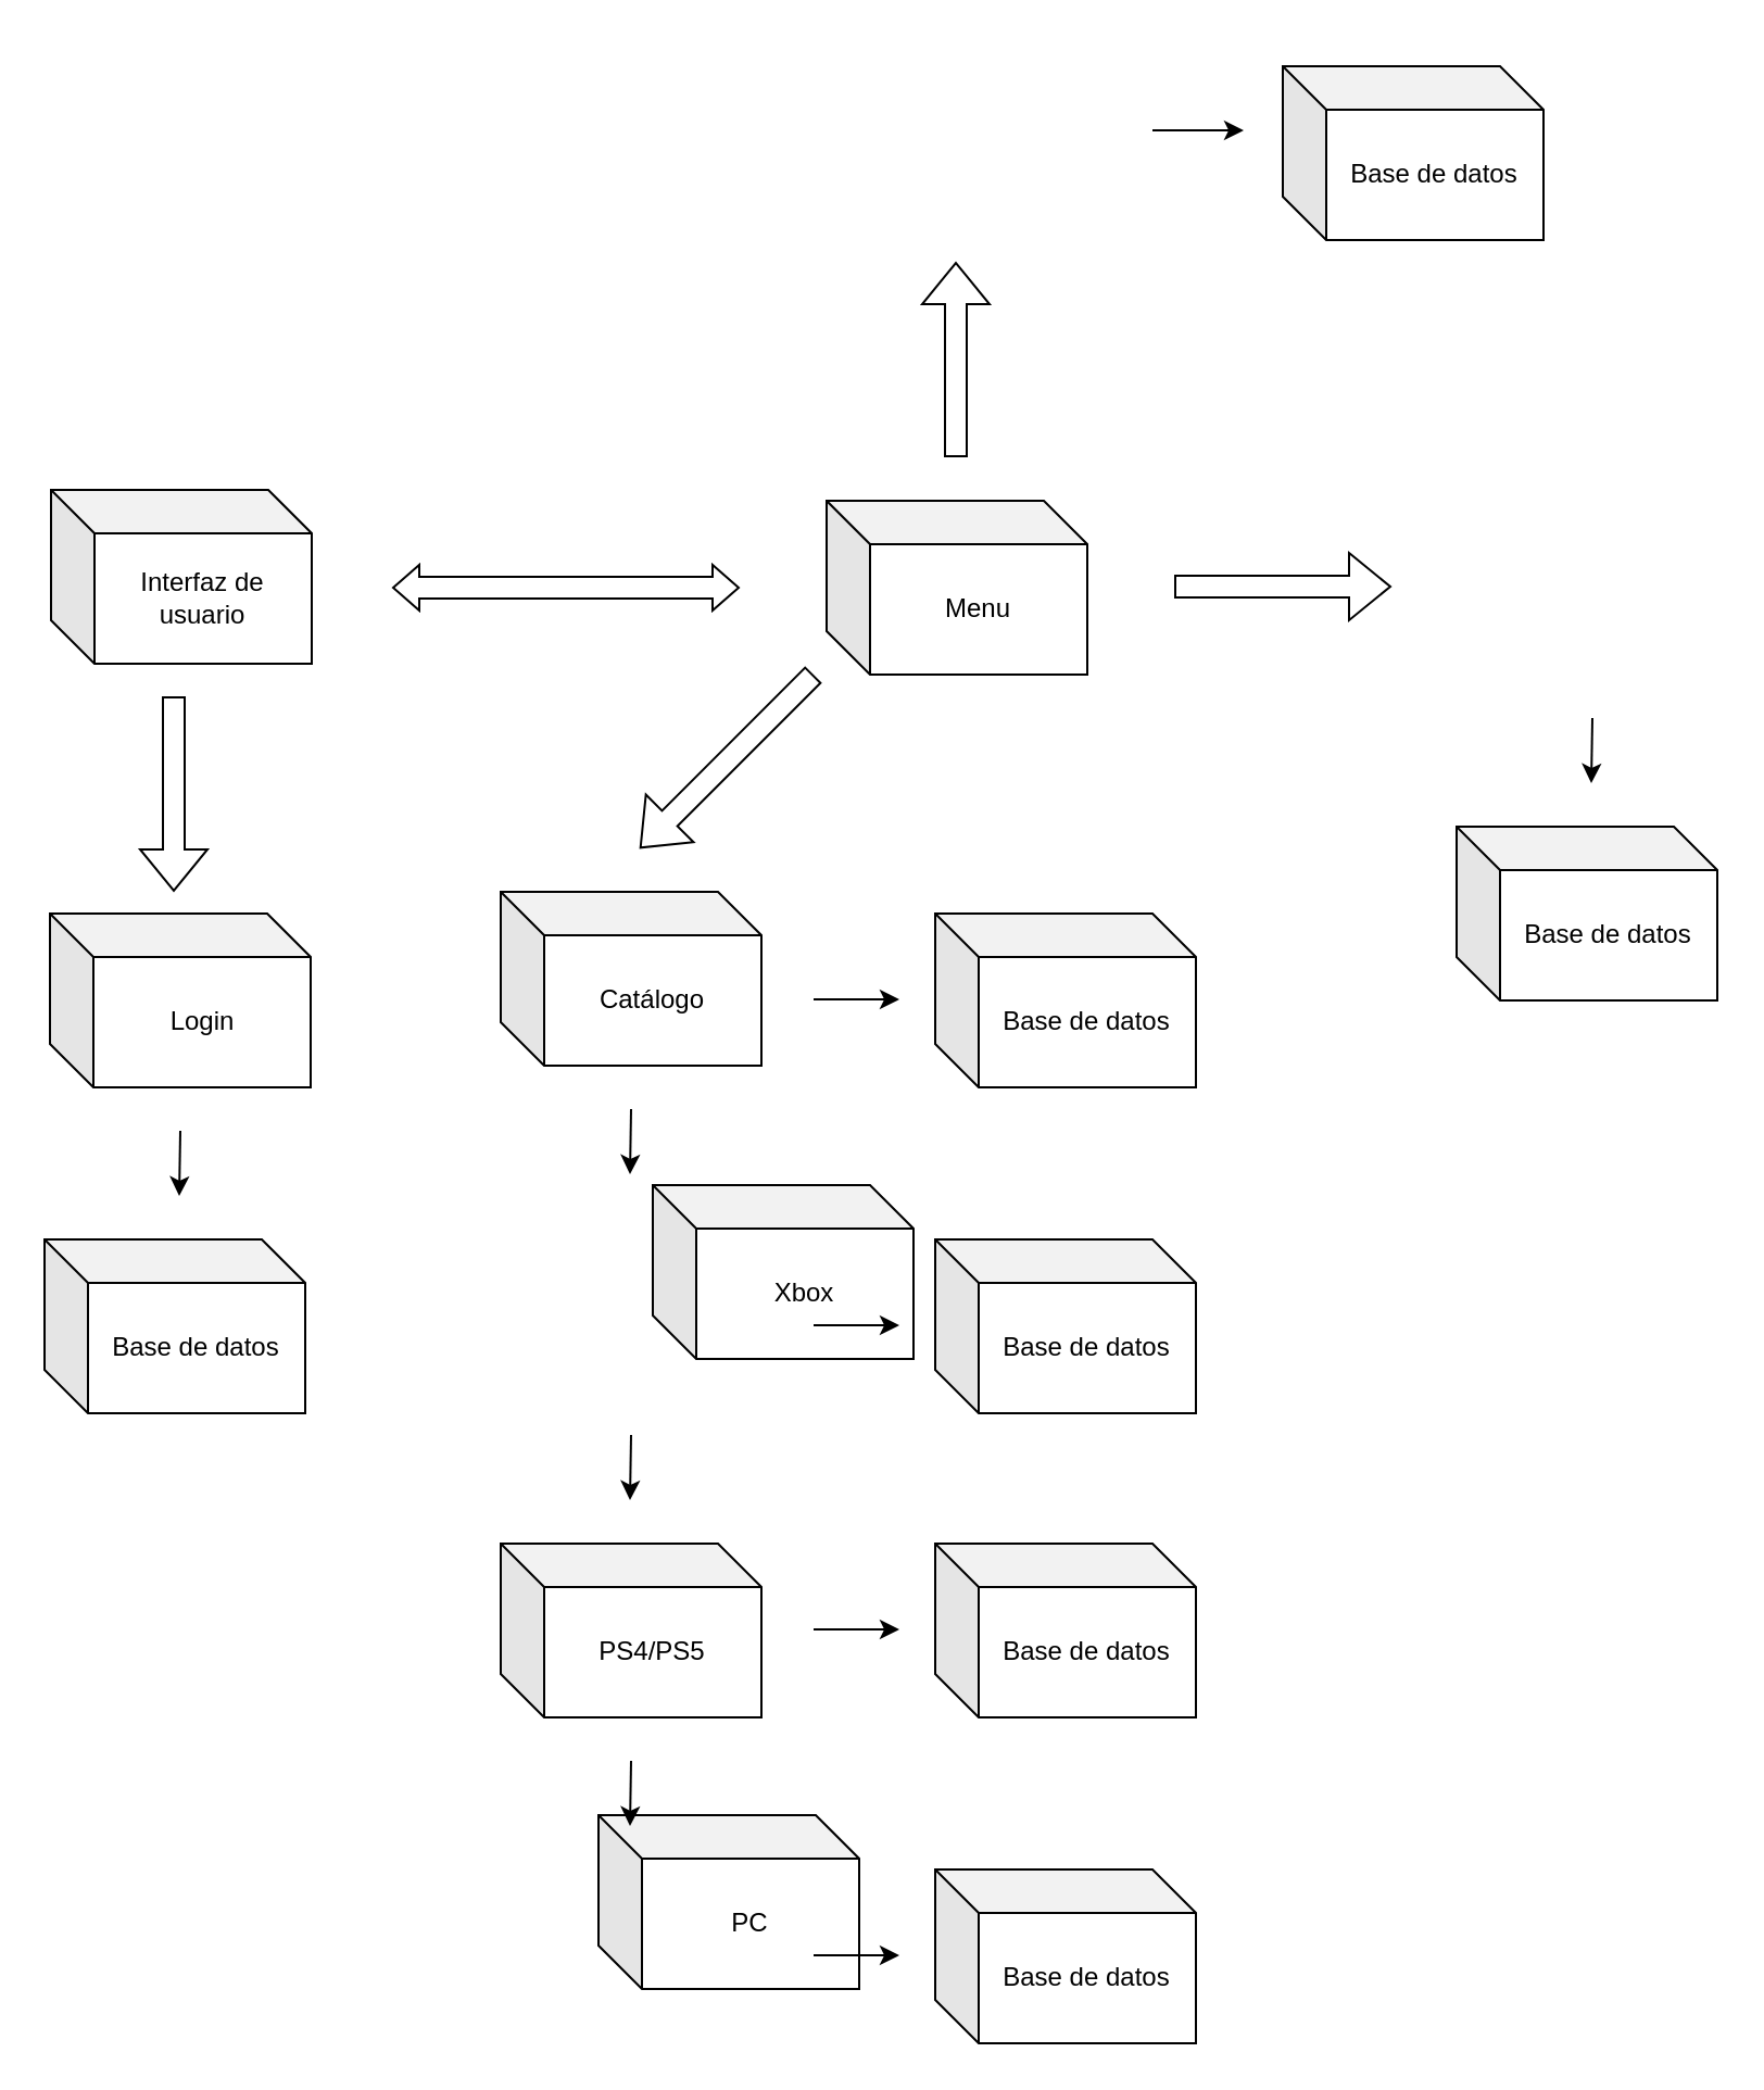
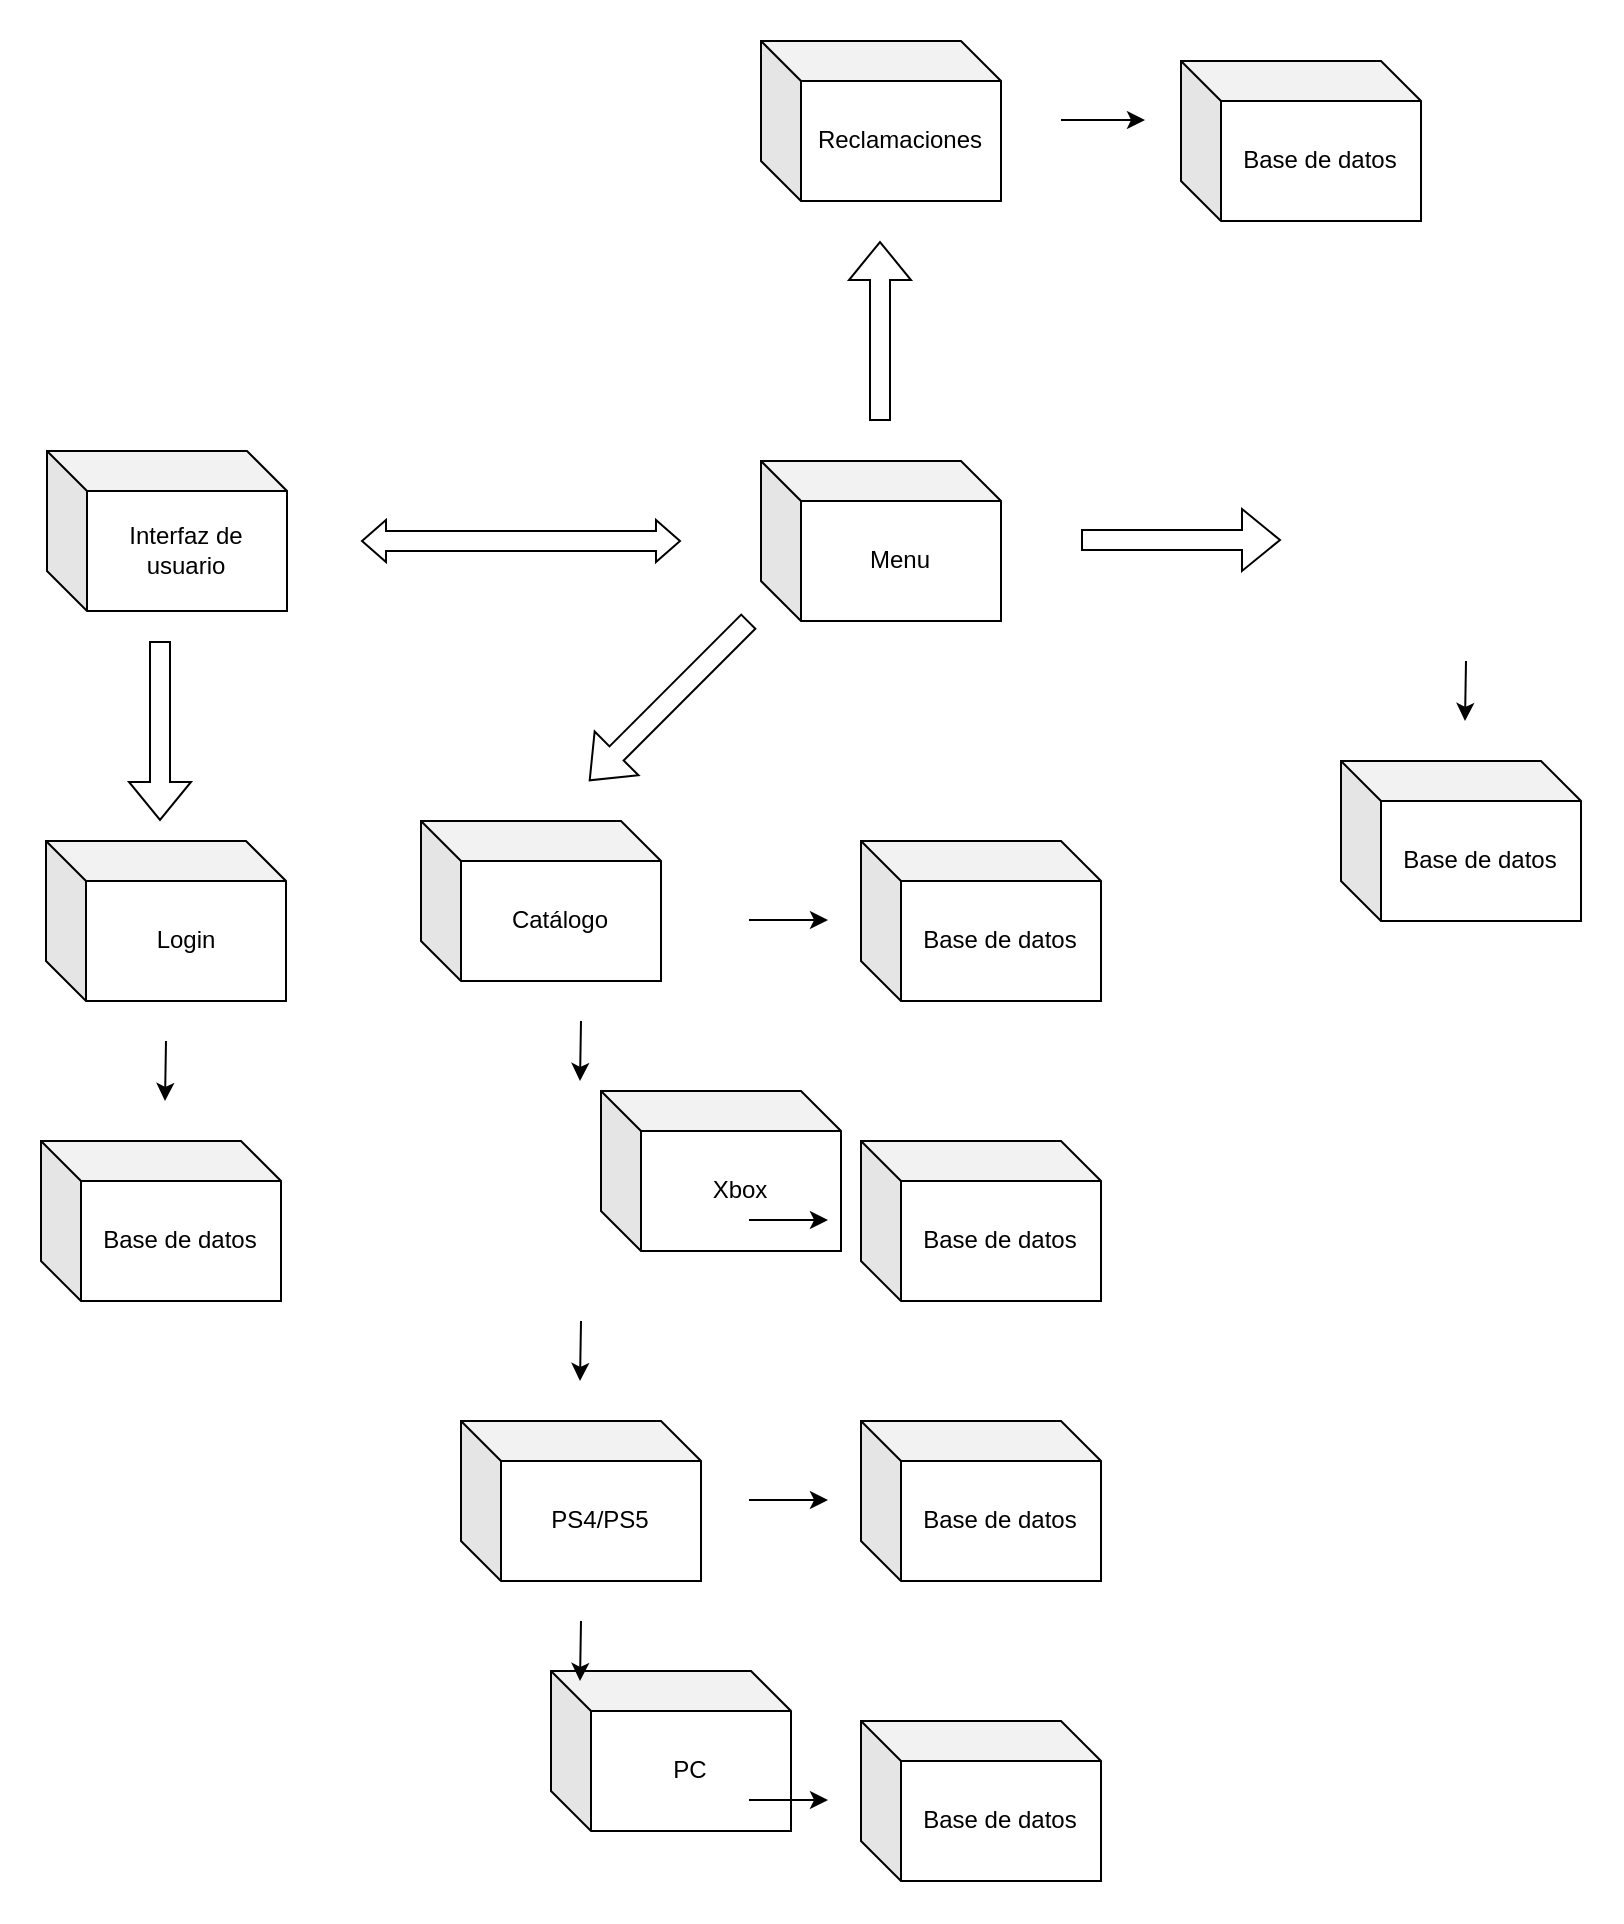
+ <mxCell id="27" value="&lt;span&gt;Reclamaciones&lt;/span&gt;" style="shape=cube;whiteSpace=wrap;html=1;boundedLbl=1;backgroundOutline=1;darkOpacity=0.05;darkOpacity2=0.1;" vertex="1" parent="1"><mxGeometry x="380" y="20" width="120" height="80" as="geometry" /></mxCell>
- <mxCell id="11" value="Catálogo" style="shape=cube;whiteSpace=wrap;html=1;boundedLbl=1;backgroundOutline=1;darkOpacity=0.05;darkOpacity2=0.1;" vertex="1" parent="1"><mxGeometry x="230" y="410" width="120" height="80" as="geometry" /></mxCell>
+ <mxCell id="11" value="Catálogo" style="shape=cube;whiteSpace=wrap;html=1;boundedLbl=1;backgroundOutline=1;darkOpacity=0.05;darkOpacity2=0.1;" vertex="1" parent="1"><mxGeometry x="210" y="410" width="120" height="80" as="geometry" /></mxCell>
